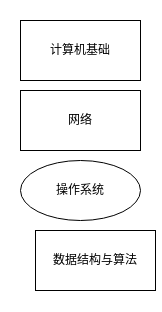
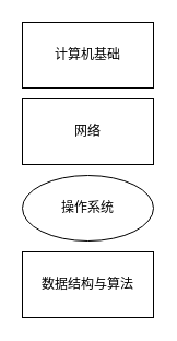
- <mxCell id="5" value="数据结构与算法" style="rounded=0;whiteSpace=wrap;html=1;" vertex="1" parent="1"><mxGeometry x="35" y="230" width="120" height="60" as="geometry" /></mxCell>
+ <mxCell id="5" value="数据结构与算法" style="rounded=0;whiteSpace=wrap;html=1;" vertex="1" parent="1"><mxGeometry x="20" y="230" width="120" height="60" as="geometry" /></mxCell>
